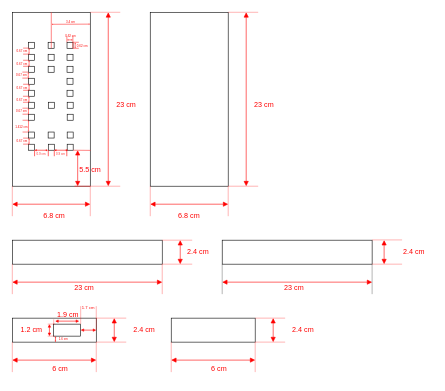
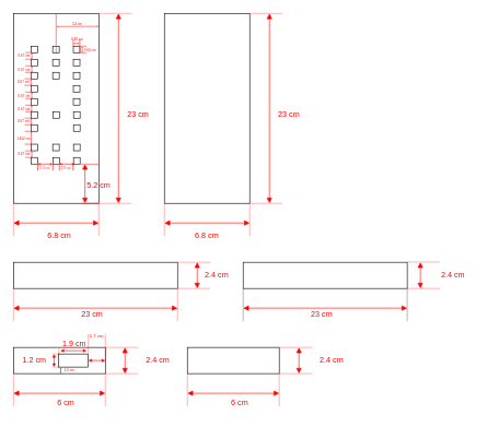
- <mxCell id="71" value="5.5 cm" style="text;html=1;strokeColor=none;fillColor=none;align=center;verticalAlign=middle;whiteSpace=wrap;rounded=0;fontColor=#FF0008;" vertex="1" parent="1"><mxGeometry x="130" y="278" width="40" height="8" as="geometry" /></mxCell>
+ <mxCell id="71" value="5.2 cm" style="text;html=1;strokeColor=none;fillColor=none;align=center;verticalAlign=middle;whiteSpace=wrap;rounded=0;fontColor=#FF0008;" vertex="1" parent="1"><mxGeometry x="130" y="278" width="40" height="8" as="geometry" /></mxCell>
